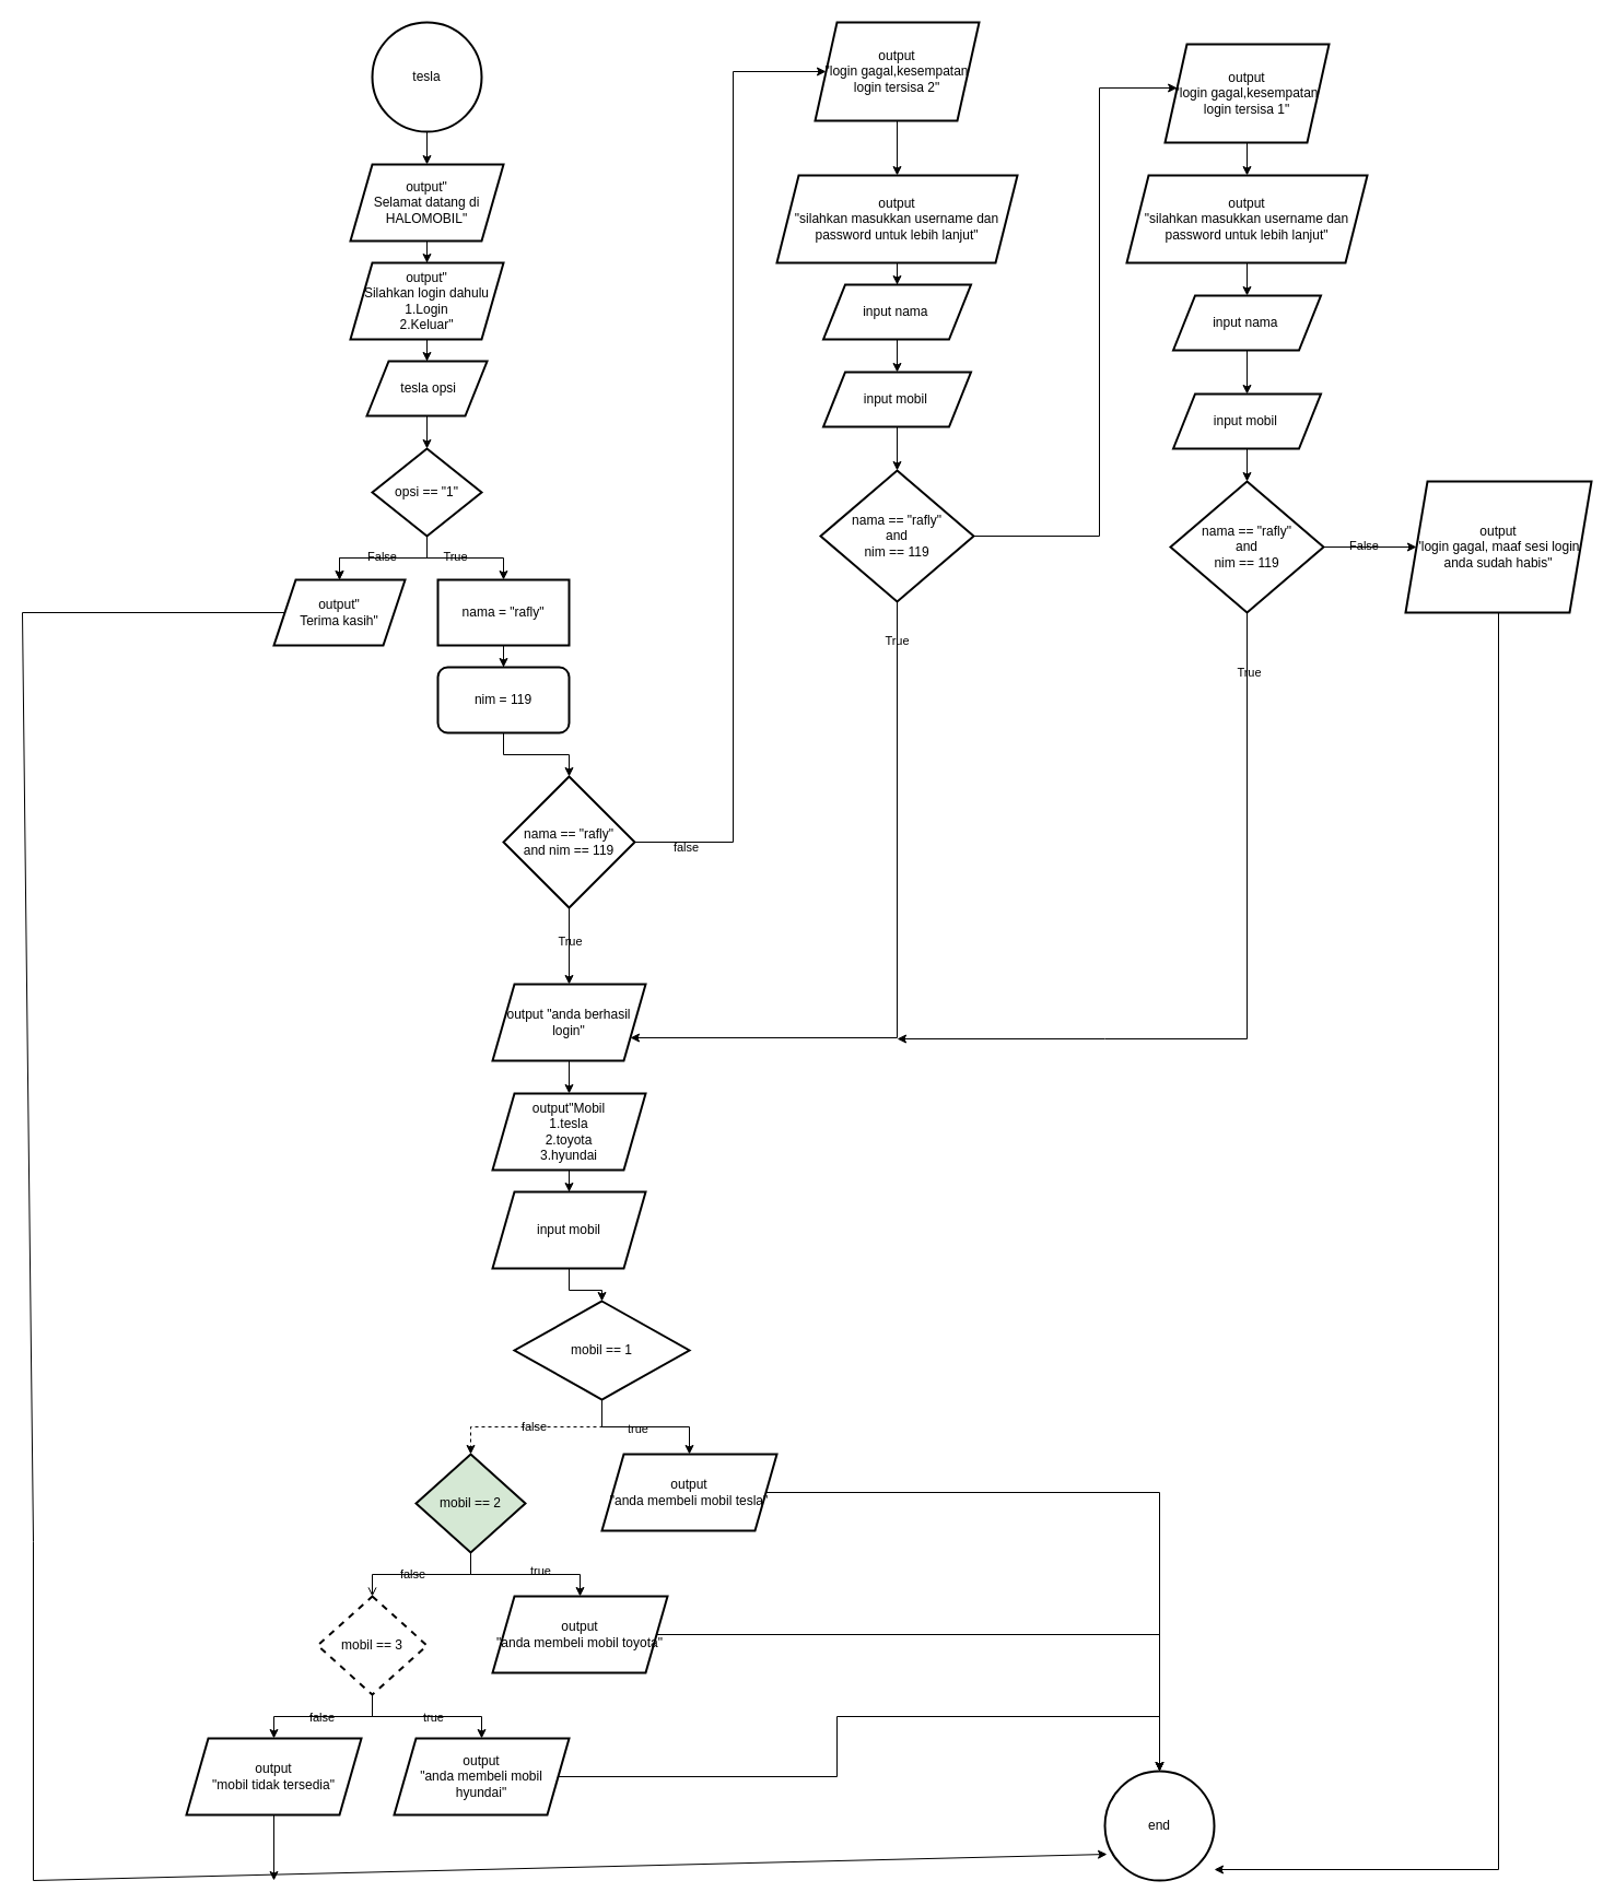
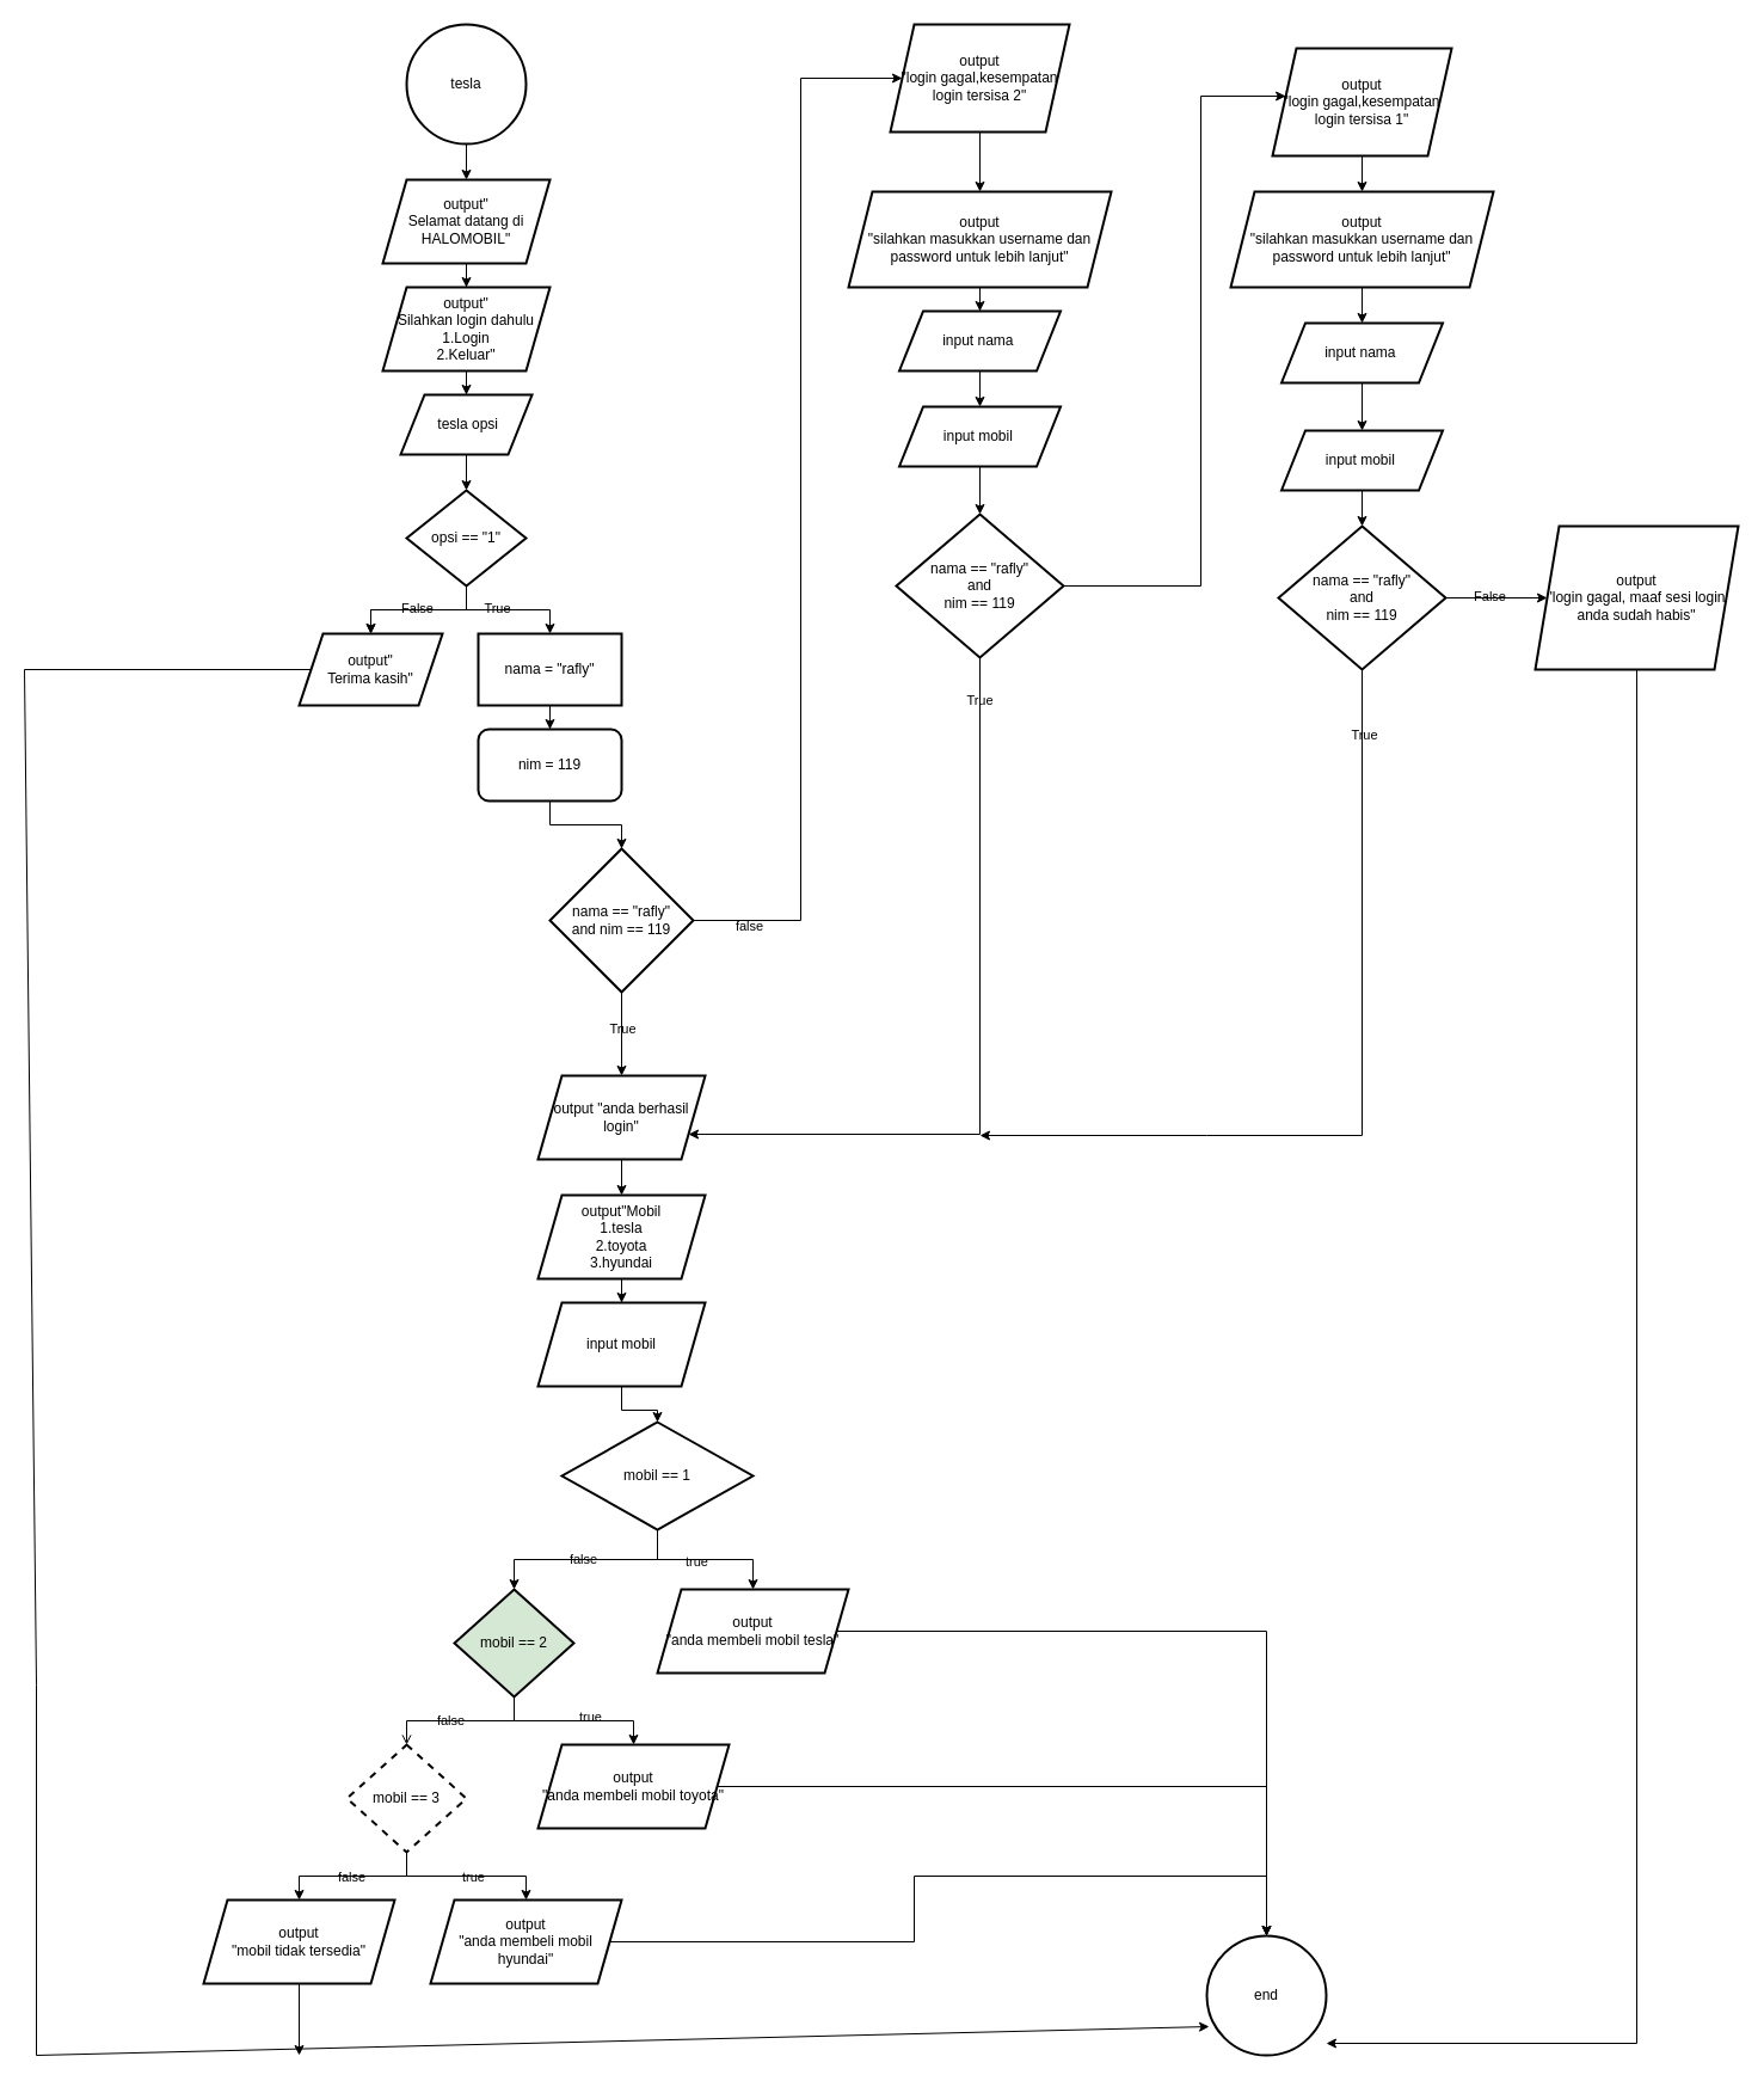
- <mxCell id="61" value="" style="edgeStyle=orthogonalEdgeStyle;rounded=0;orthogonalLoop=1;jettySize=auto;html=1;labelBackgroundColor=none;fontColor=default;dashed=1;" edge="1" parent="1" source="63" target="70"><mxGeometry relative="1" as="geometry" /></mxCell>
+ <mxCell id="61" value="" style="edgeStyle=orthogonalEdgeStyle;rounded=0;orthogonalLoop=1;jettySize=auto;html=1;labelBackgroundColor=none;fontColor=default;" edge="1" parent="1" source="63" target="70"><mxGeometry relative="1" as="geometry" /></mxCell>
